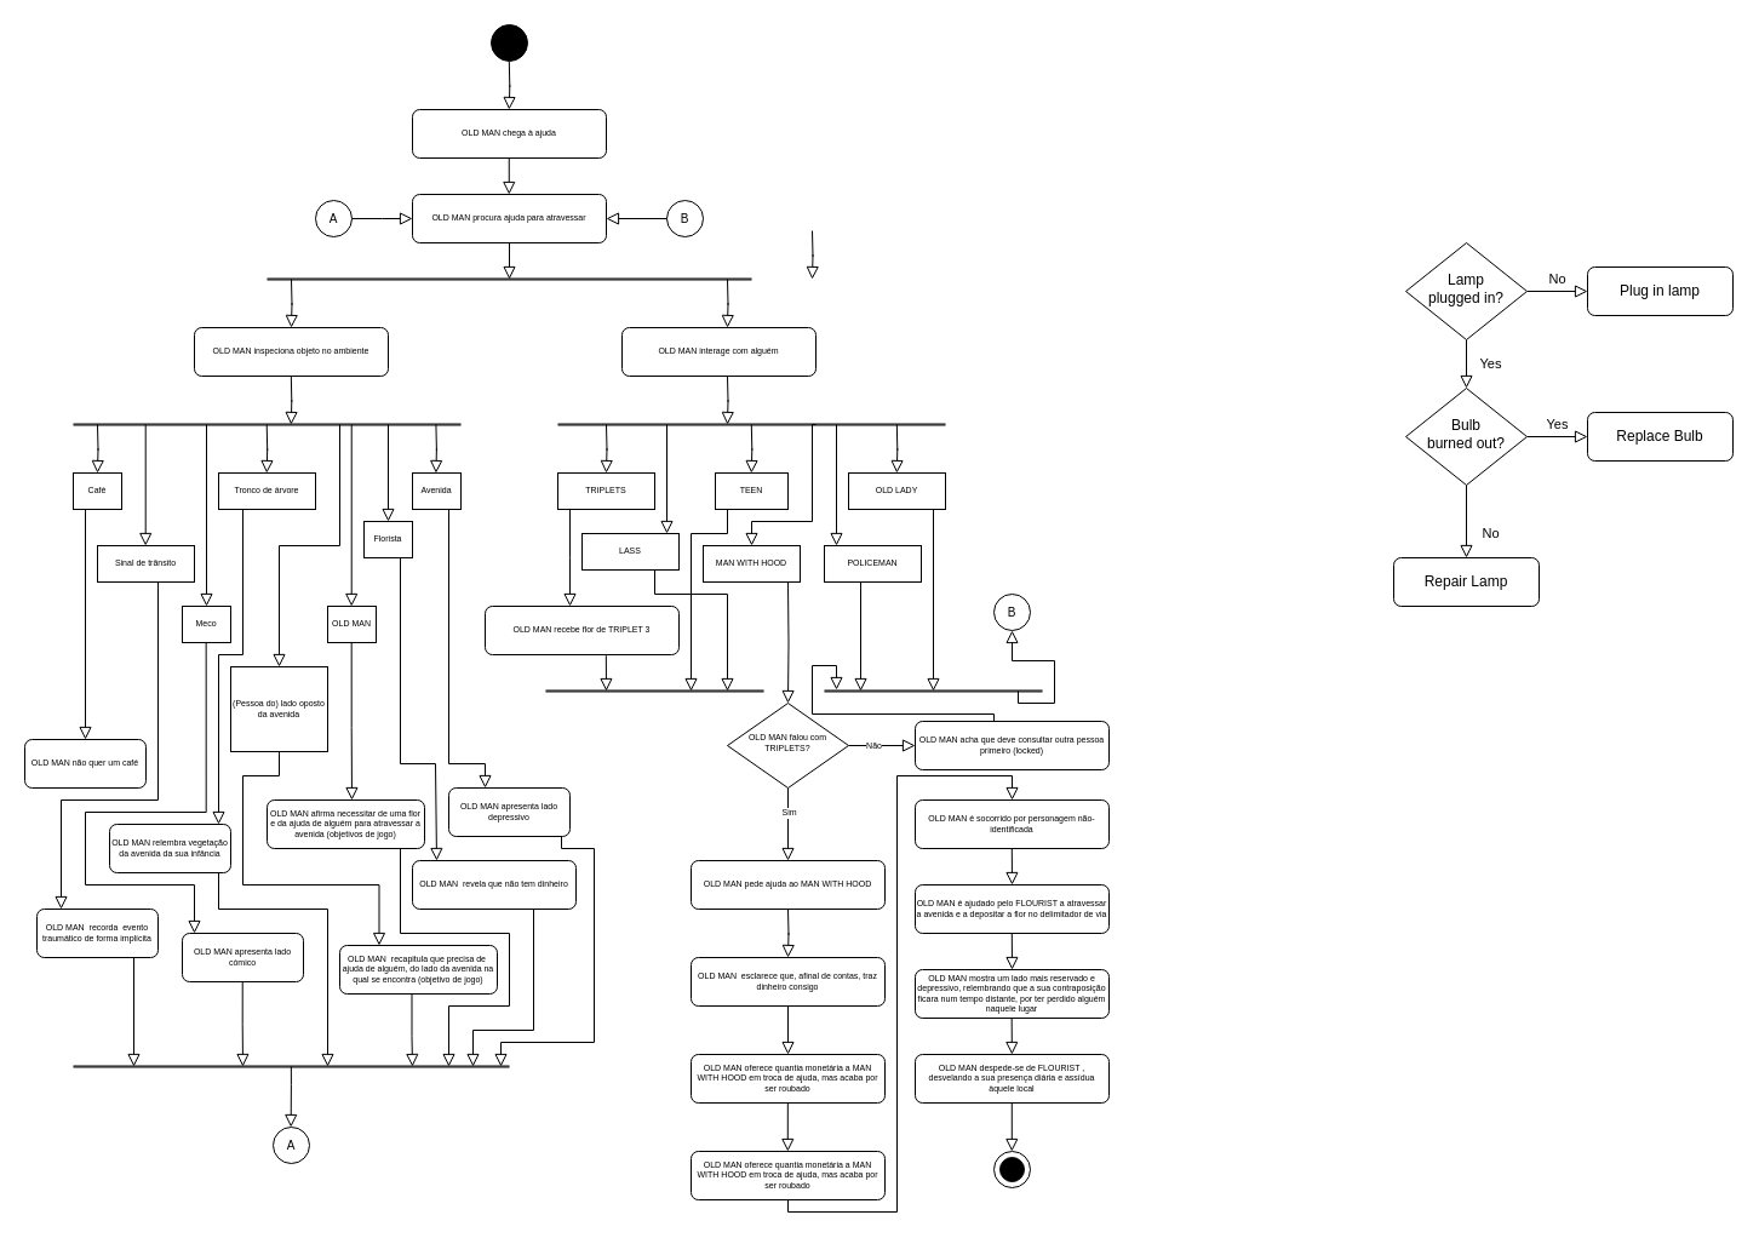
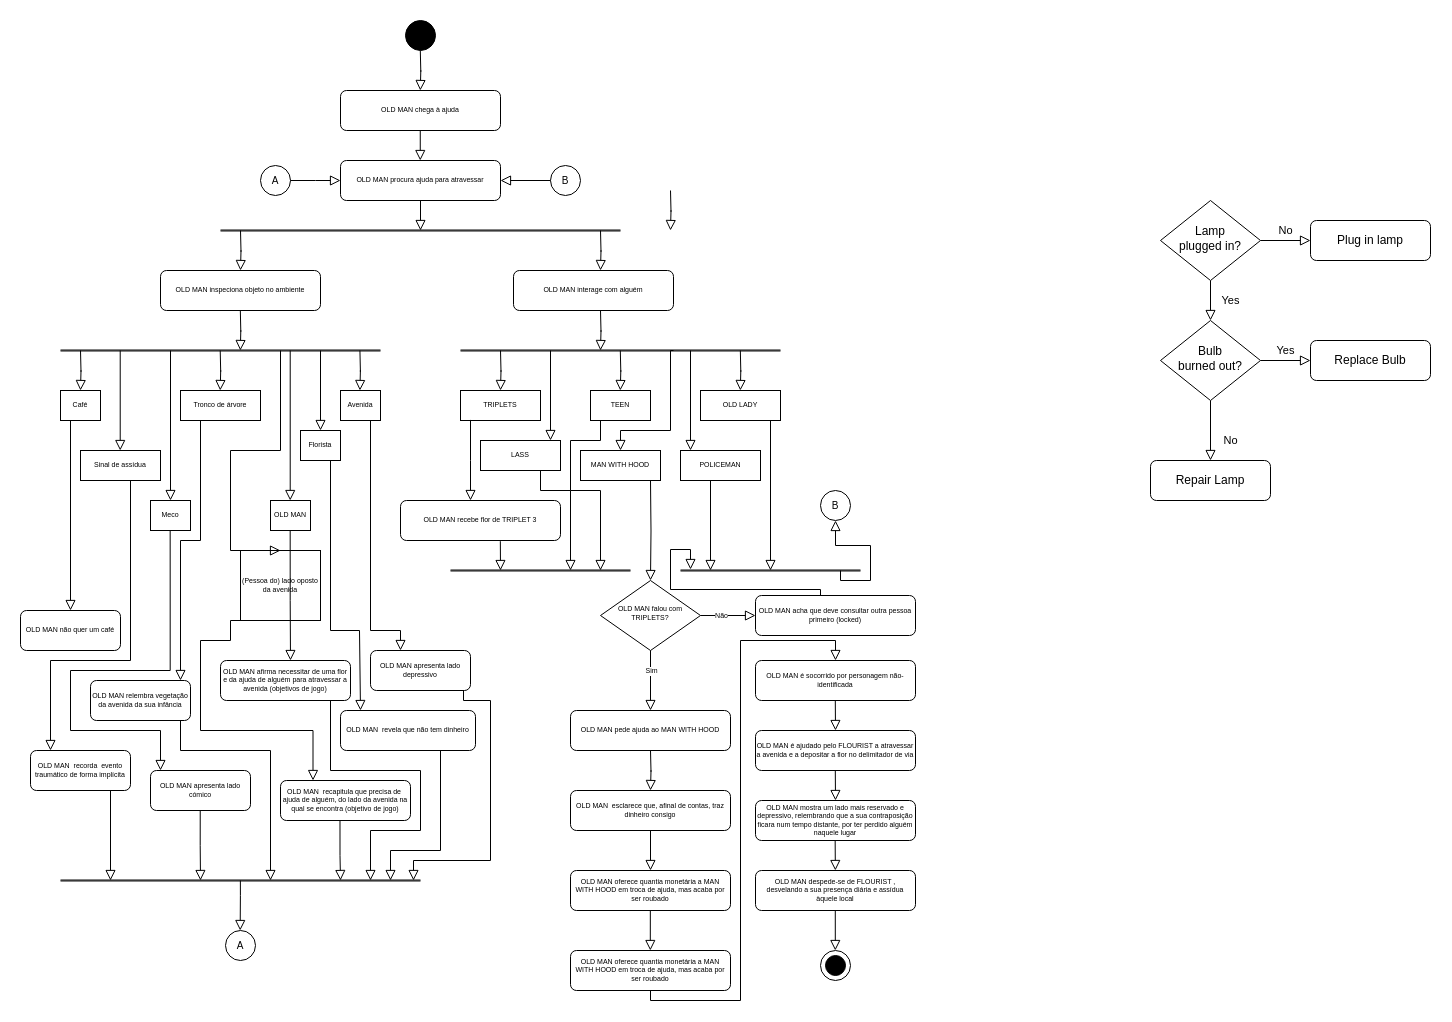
- <mxCell id="28" value="Sinal de trânsito" style="rounded=0;whiteSpace=wrap;html=1;fontSize=7;" vertex="1" parent="1"><mxGeometry x="80" y="450" width="80" height="30" as="geometry" /></mxCell>
+ <mxCell id="28" value="Sinal de assídua" style="rounded=0;whiteSpace=wrap;html=1;fontSize=7;" vertex="1" parent="1"><mxGeometry x="80" y="450" width="80" height="30" as="geometry" /></mxCell>
- <mxCell id="29" value="(Pessoa do) lado oposto da avenida" style="rounded=0;whiteSpace=wrap;html=1;fontSize=7;" vertex="1" parent="1"><mxGeometry x="190" y="550" width="80" height="70" as="geometry" /></mxCell>
+ <mxCell id="29" value="(Pessoa do) lado oposto da avenida" style="rounded=0;whiteSpace=wrap;html=1;fontSize=7;" vertex="1" parent="1"><mxGeometry x="240" y="550" width="80" height="70" as="geometry" /></mxCell>
